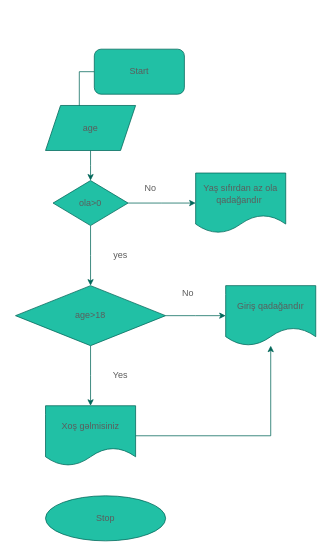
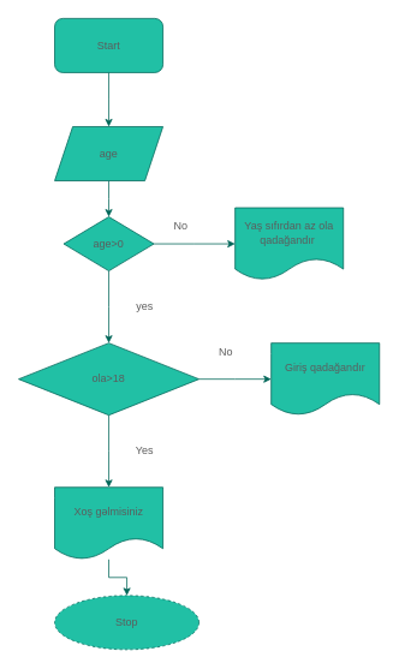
- <mxCell id="3" value="Start" style="rounded=1;whiteSpace=wrap;html=1;fillColor=#21C0A5;strokeColor=#006658;fontColor=#5C5C5C;" parent="1" vertex="1"><mxGeometry x="125" y="65" width="120" height="60" as="geometry" /></mxCell>
+ <mxCell id="3" value="Start" style="rounded=1;whiteSpace=wrap;html=1;fillColor=#21C0A5;strokeColor=#006658;fontColor=#5C5C5C;" parent="1" vertex="1"><mxGeometry x="60" width="120" height="60" as="geometry" y="20" /></mxCell>
- <mxCell id="8" value="ola&amp;gt;0" style="rhombus;whiteSpace=wrap;html=1;fillColor=#21C0A5;strokeColor=#006658;fontColor=#5C5C5C;" parent="1" vertex="1"><mxGeometry x="70" y="240" width="100" height="60" as="geometry" /></mxCell>
+ <mxCell id="8" value="age&amp;gt;0" style="rhombus;whiteSpace=wrap;html=1;fillColor=#21C0A5;strokeColor=#006658;fontColor=#5C5C5C;" parent="1" vertex="1"><mxGeometry x="70" y="240" width="100" height="60" as="geometry" /></mxCell>
- <mxCell id="13" value="age&amp;gt;18" style="rhombus;whiteSpace=wrap;html=1;fillColor=#21C0A5;strokeColor=#006658;fontColor=#5C5C5C;" parent="1" vertex="1"><mxGeometry x="20" y="380" width="200" height="80" as="geometry" /></mxCell>
+ <mxCell id="13" value="ola&amp;gt;18" style="rhombus;whiteSpace=wrap;html=1;fillColor=#21C0A5;strokeColor=#006658;fontColor=#5C5C5C;" parent="1" vertex="1"><mxGeometry x="20" y="380" width="200" height="80" as="geometry" /></mxCell>
- <mxCell id="18" style="edgeStyle=orthogonalEdgeStyle;rounded=0;orthogonalLoop=1;jettySize=auto;html=1;strokeColor=#006658;fontColor=#5C5C5C;" parent="1" source="19" target="15" edge="1"><mxGeometry relative="1" as="geometry" /></mxCell>
+ <mxCell id="18" style="edgeStyle=orthogonalEdgeStyle;rounded=0;orthogonalLoop=1;jettySize=auto;html=1;strokeColor=#006658;fontColor=#5C5C5C;" parent="1" source="19" target="20" edge="1"><mxGeometry relative="1" as="geometry" /></mxCell>
- <mxCell id="20" value="Stop" style="ellipse;whiteSpace=wrap;html=1;fillColor=#21C0A5;strokeColor=#006658;fontColor=#5C5C5C;" parent="1" vertex="1"><mxGeometry x="60" y="660" width="160" height="60" as="geometry" /></mxCell>
+ <mxCell id="20" value="Stop" style="ellipse;whiteSpace=wrap;html=1;fillColor=#21C0A5;strokeColor=#006658;fontColor=#5C5C5C;dashed=1;" parent="1" vertex="1"><mxGeometry x="60" y="660" width="160" height="60" as="geometry" /></mxCell>
